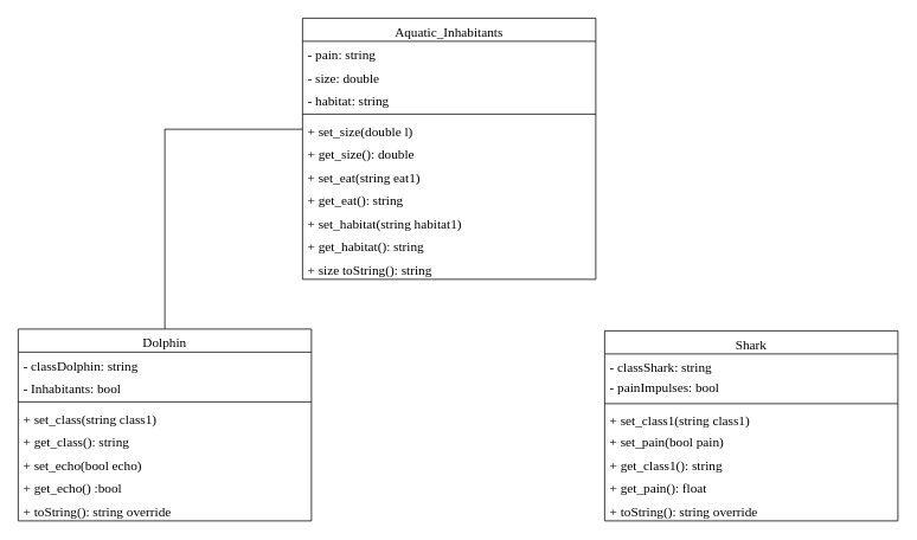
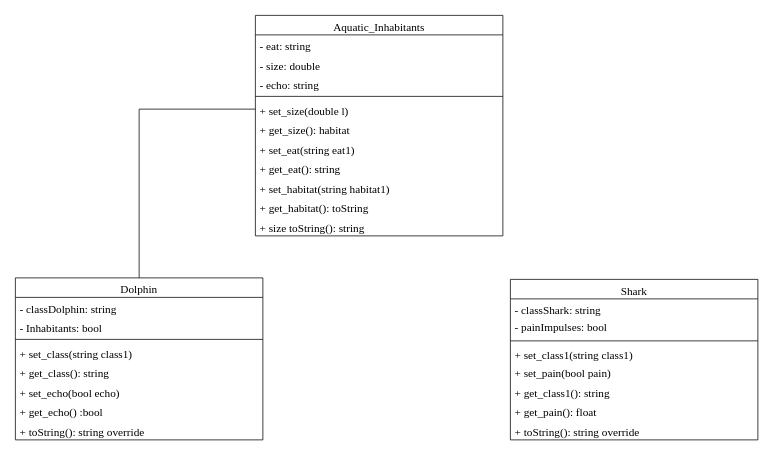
- <mxCell id="3" value="- pain: string" style="text;strokeColor=none;fillColor=none;align=left;verticalAlign=top;spacingLeft=4;spacingRight=4;overflow=hidden;rotatable=0;points=[[0,0.5],[1,0.5]];portConstraint=eastwest;fontStyle=0;fontFamily=Verdana;fontSize=15;" parent="2" vertex="1"><mxGeometry y="26" width="330" height="26" as="geometry" /></mxCell>
+ <mxCell id="3" value="- eat: string" style="text;strokeColor=none;fillColor=none;align=left;verticalAlign=top;spacingLeft=4;spacingRight=4;overflow=hidden;rotatable=0;points=[[0,0.5],[1,0.5]];portConstraint=eastwest;fontStyle=0;fontFamily=Verdana;fontSize=15;" parent="2" vertex="1"><mxGeometry y="26" width="330" height="26" as="geometry" /></mxCell>
- <mxCell id="5" value="- habitat: string" style="text;strokeColor=none;fillColor=none;align=left;verticalAlign=top;spacingLeft=4;spacingRight=4;overflow=hidden;rotatable=0;points=[[0,0.5],[1,0.5]];portConstraint=eastwest;fontStyle=0;fontFamily=Verdana;fontSize=15;" parent="2" vertex="1"><mxGeometry y="78" width="330" height="26" as="geometry" /></mxCell>
+ <mxCell id="5" value="- echo: string" style="text;strokeColor=none;fillColor=none;align=left;verticalAlign=top;spacingLeft=4;spacingRight=4;overflow=hidden;rotatable=0;points=[[0,0.5],[1,0.5]];portConstraint=eastwest;fontStyle=0;fontFamily=Verdana;fontSize=15;" parent="2" vertex="1"><mxGeometry y="78" width="330" height="26" as="geometry" /></mxCell>
- <mxCell id="8" value="+ get_size(): double" style="text;strokeColor=none;fillColor=none;align=left;verticalAlign=top;spacingLeft=4;spacingRight=4;overflow=hidden;rotatable=0;points=[[0,0.5],[1,0.5]];portConstraint=eastwest;fontStyle=0;fontFamily=Verdana;fontSize=15;" parent="2" vertex="1"><mxGeometry y="138" width="330" height="26" as="geometry" /></mxCell>
+ <mxCell id="8" value="+ get_size(): habitat" style="text;strokeColor=none;fillColor=none;align=left;verticalAlign=top;spacingLeft=4;spacingRight=4;overflow=hidden;rotatable=0;points=[[0,0.5],[1,0.5]];portConstraint=eastwest;fontStyle=0;fontFamily=Verdana;fontSize=15;" parent="2" vertex="1"><mxGeometry y="138" width="330" height="26" as="geometry" /></mxCell>
- <mxCell id="12" value="+ get_habitat(): string" style="text;strokeColor=none;fillColor=none;align=left;verticalAlign=top;spacingLeft=4;spacingRight=4;overflow=hidden;rotatable=0;points=[[0,0.5],[1,0.5]];portConstraint=eastwest;fontStyle=0;fontFamily=Verdana;fontSize=15;" parent="2" vertex="1"><mxGeometry y="242" width="330" height="26" as="geometry" /></mxCell>
+ <mxCell id="12" value="+ get_habitat(): toString" style="text;strokeColor=none;fillColor=none;align=left;verticalAlign=top;spacingLeft=4;spacingRight=4;overflow=hidden;rotatable=0;points=[[0,0.5],[1,0.5]];portConstraint=eastwest;fontStyle=0;fontFamily=Verdana;fontSize=15;" parent="2" vertex="1"><mxGeometry y="242" width="330" height="26" as="geometry" /></mxCell>
